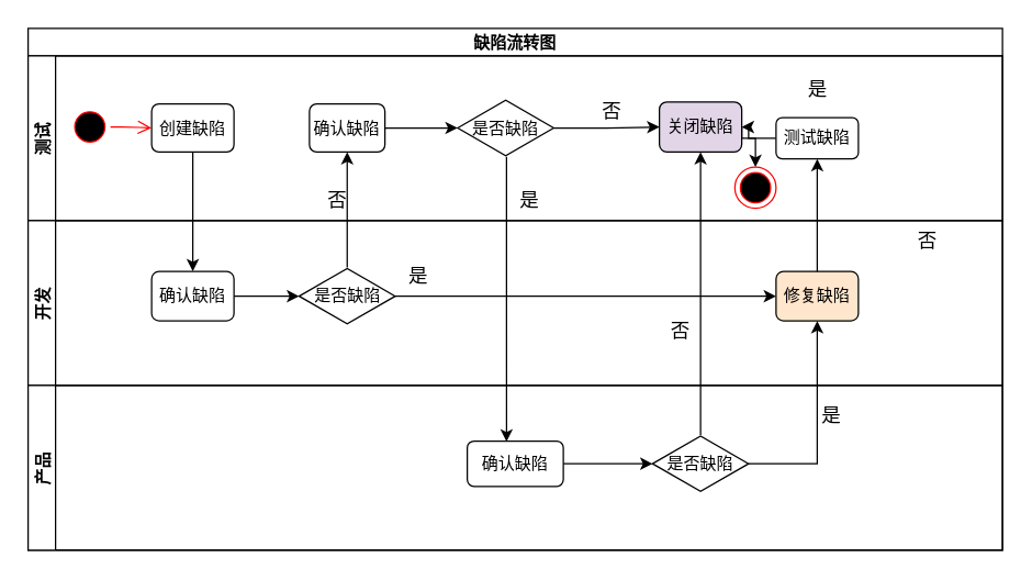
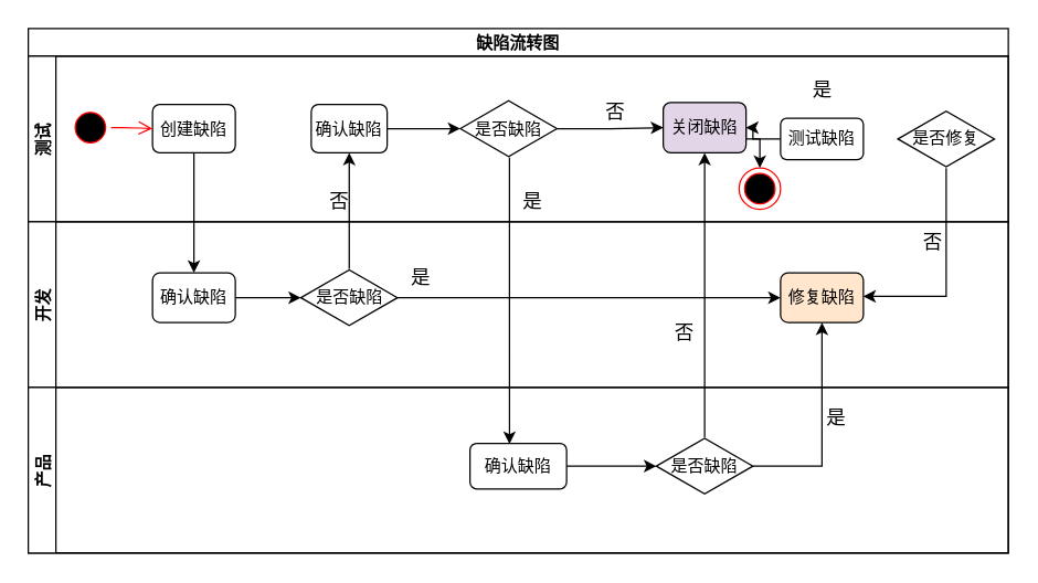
+ <mxCell id="17" value="是否修复" style="html=1;whiteSpace=wrap;aspect=fixed;shape=isoRectangle;" vertex="1" parent="3"><mxGeometry x="630" y="39" width="70" height="42" as="geometry" /></mxCell>
- <mxCell id="35" value="" style="edgeStyle=orthogonalEdgeStyle;rounded=0;orthogonalLoop=1;jettySize=auto;html=1;fontSize=14;" edge="1" parent="2" source="24" target="16"><mxGeometry relative="1" as="geometry" /></mxCell>
+ <mxCell id="41" style="edgeStyle=orthogonalEdgeStyle;rounded=0;orthogonalLoop=1;jettySize=auto;html=1;fontSize=14;" edge="1" parent="2" source="17" target="24"><mxGeometry relative="1" as="geometry"><Array as="points"><mxPoint x="665" y="194" /></Array></mxGeometry></mxCell>
